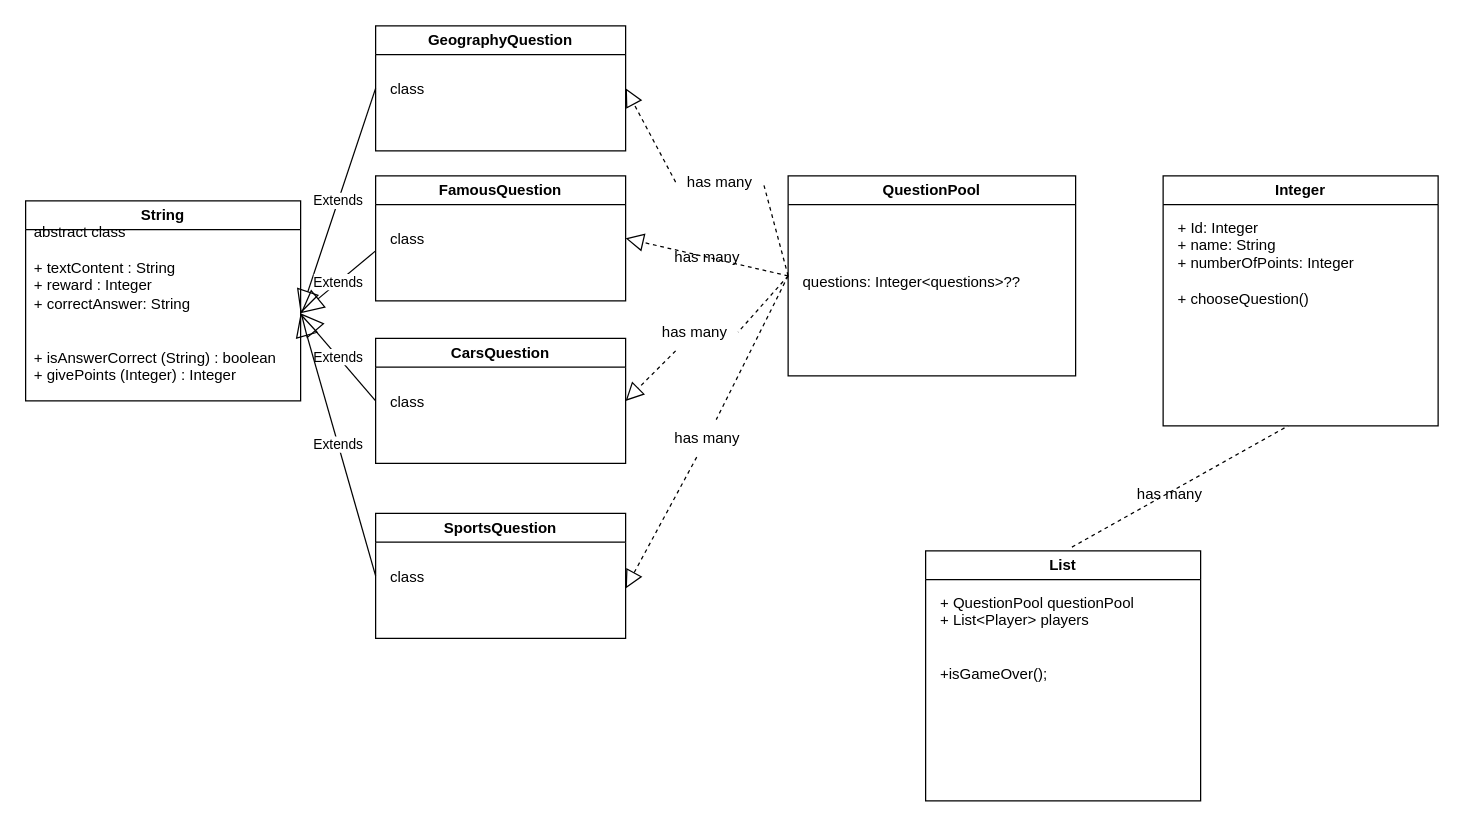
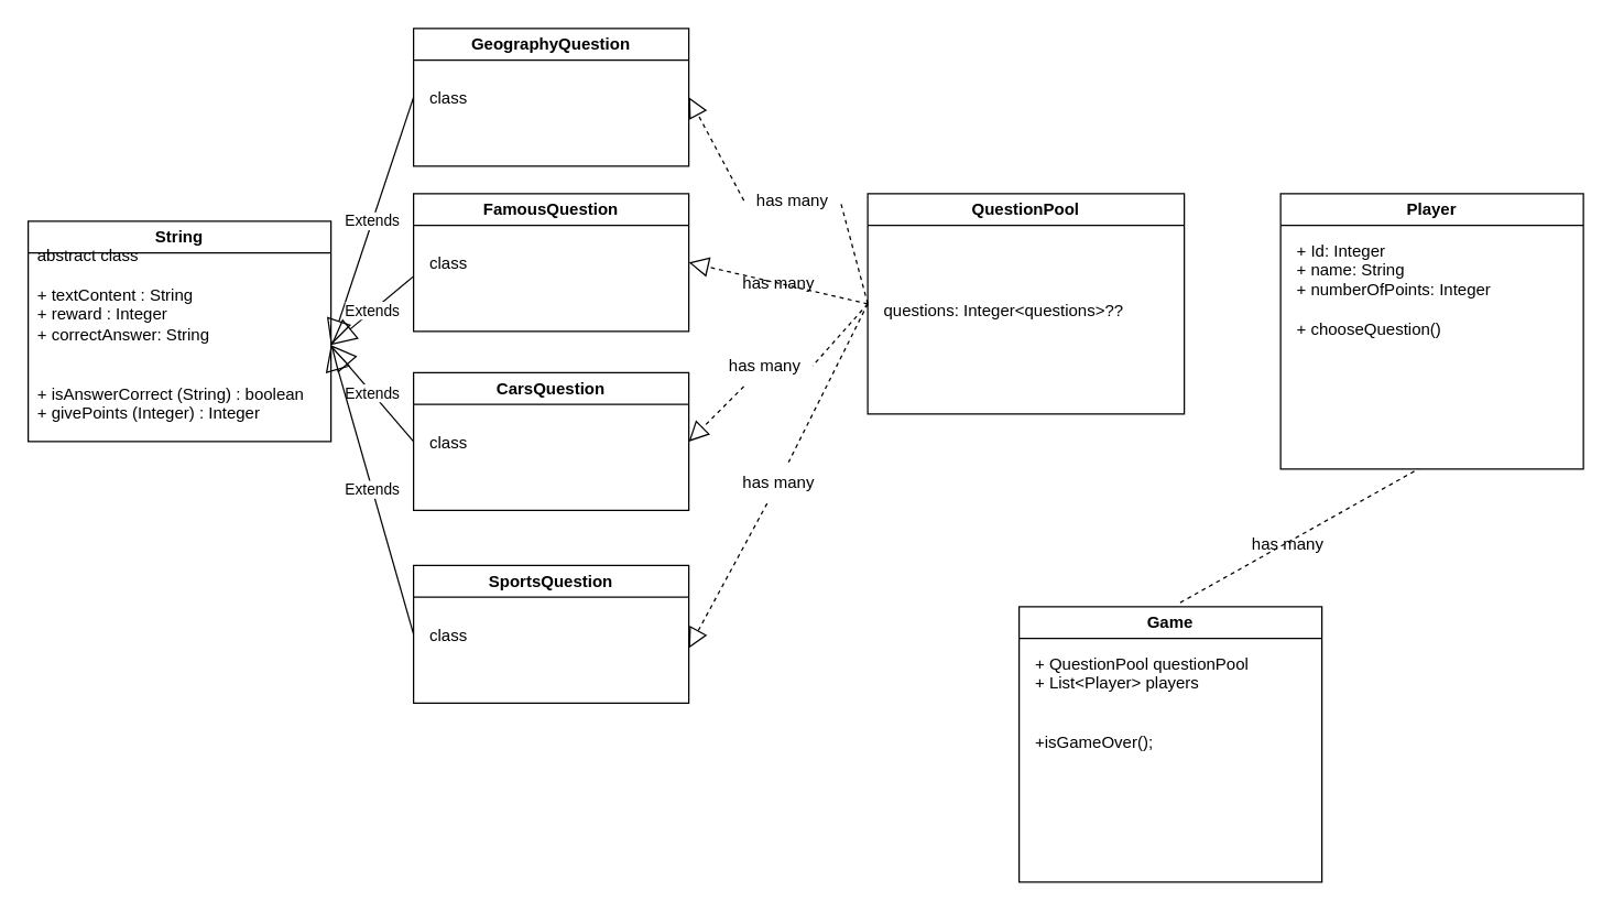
- <mxCell id="4" value="Integer" style="swimlane;whiteSpace=wrap;html=1;" parent="1" vertex="1"><mxGeometry x="930" y="140" width="220" height="200" as="geometry" /></mxCell>
+ <mxCell id="4" value="Player" style="swimlane;whiteSpace=wrap;html=1;" parent="1" vertex="1"><mxGeometry x="930" y="140" width="220" height="200" as="geometry" /></mxCell>
- <mxCell id="31" value="List" style="swimlane;whiteSpace=wrap;html=1;" vertex="1" parent="1"><mxGeometry x="740" y="440" width="220" height="200" as="geometry" /></mxCell>
+ <mxCell id="31" value="Game" style="swimlane;whiteSpace=wrap;html=1;" vertex="1" parent="1"><mxGeometry x="740" y="440" width="220" height="200" as="geometry" /></mxCell>
